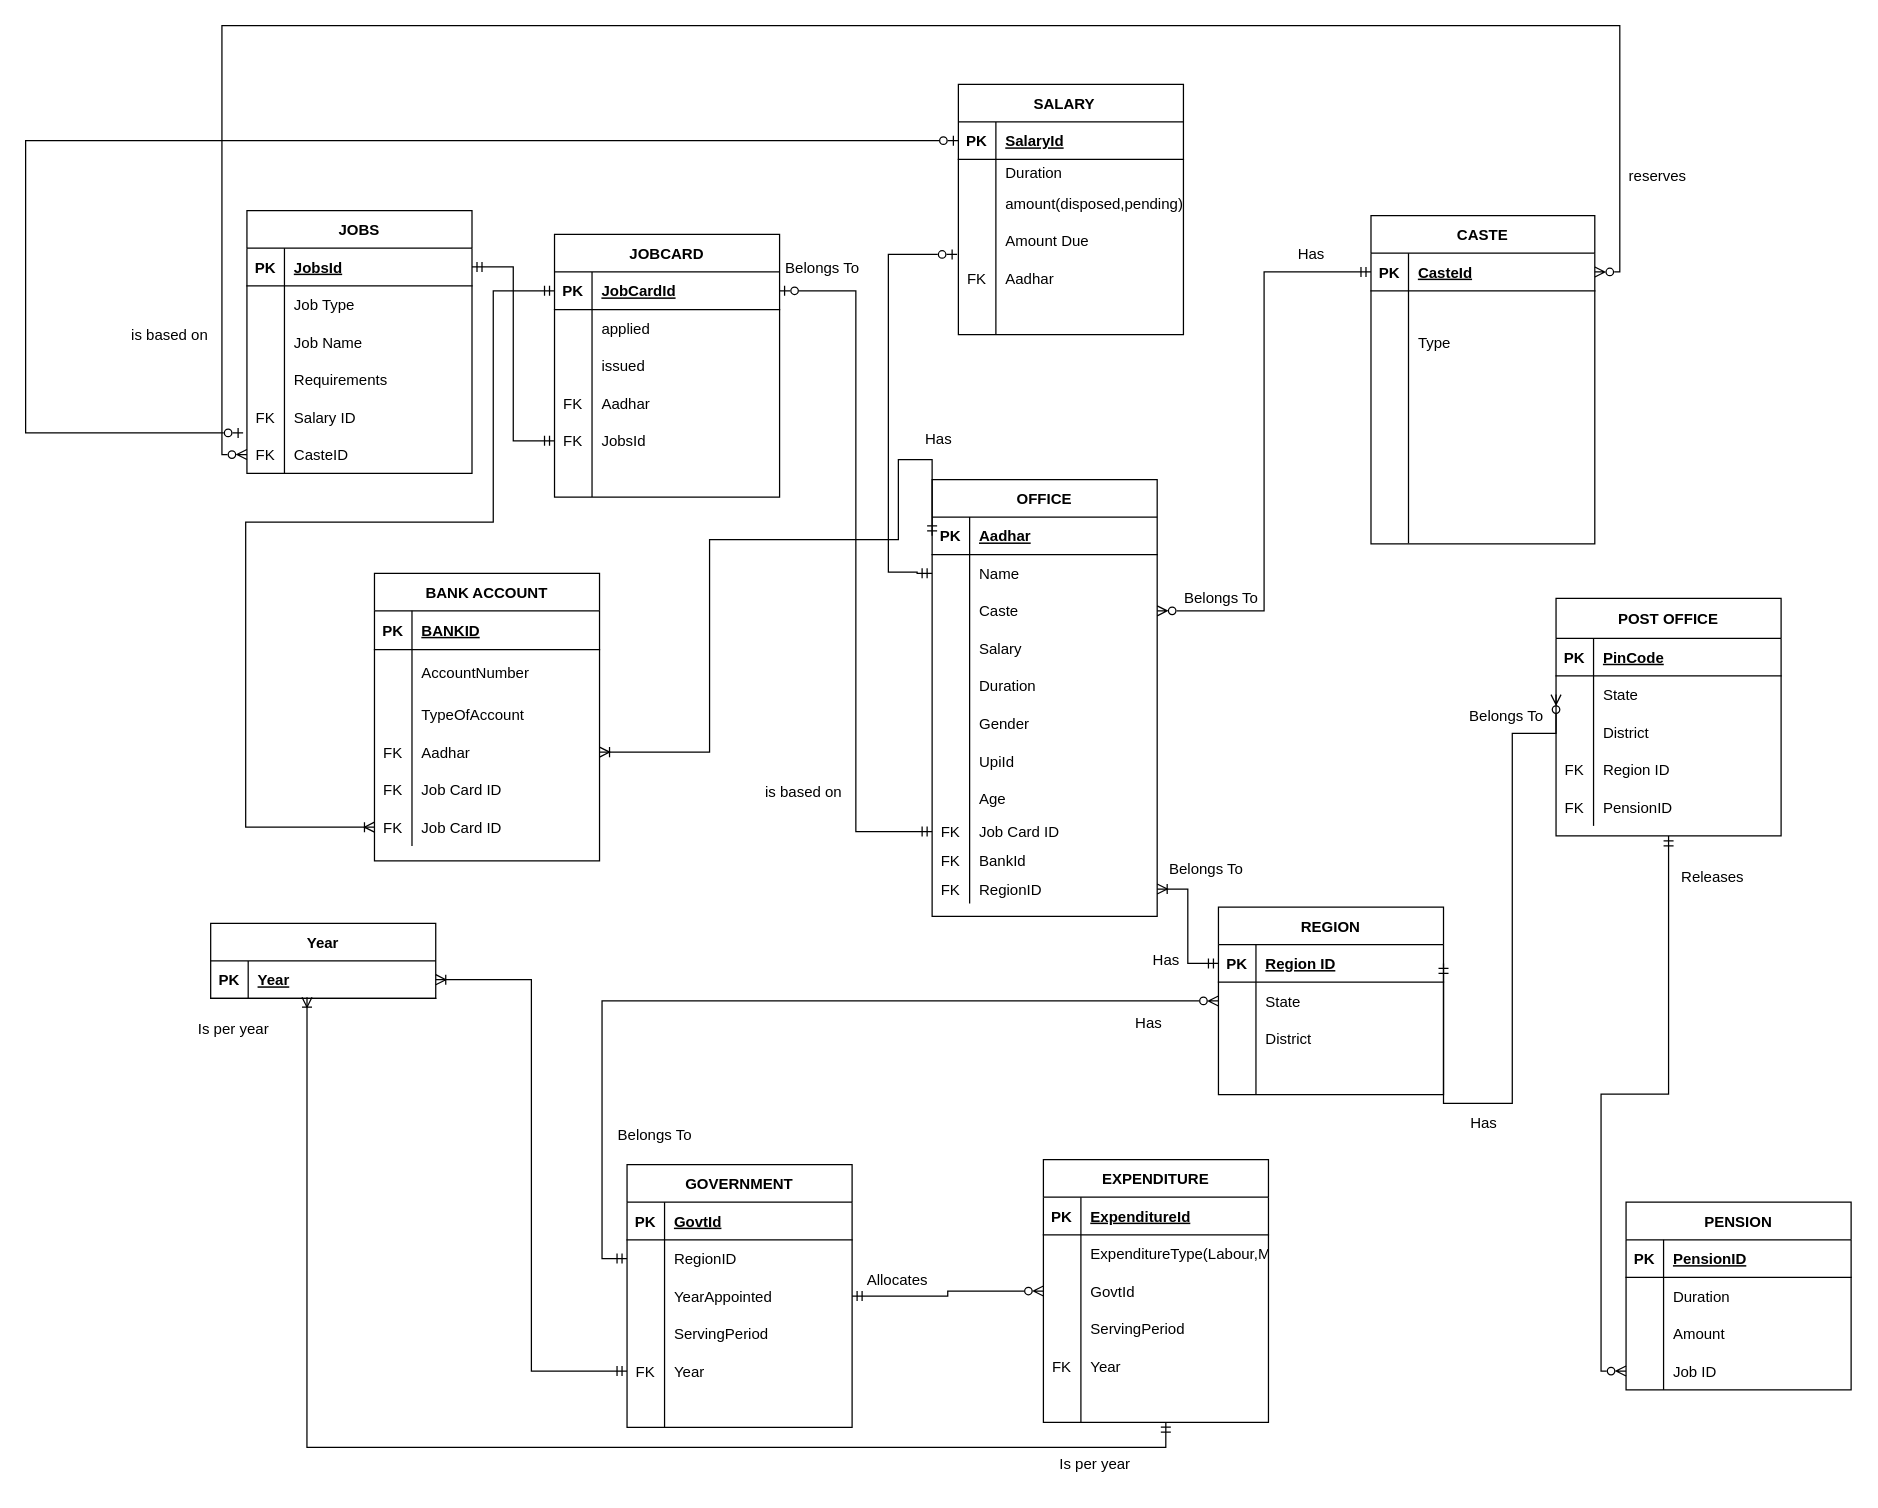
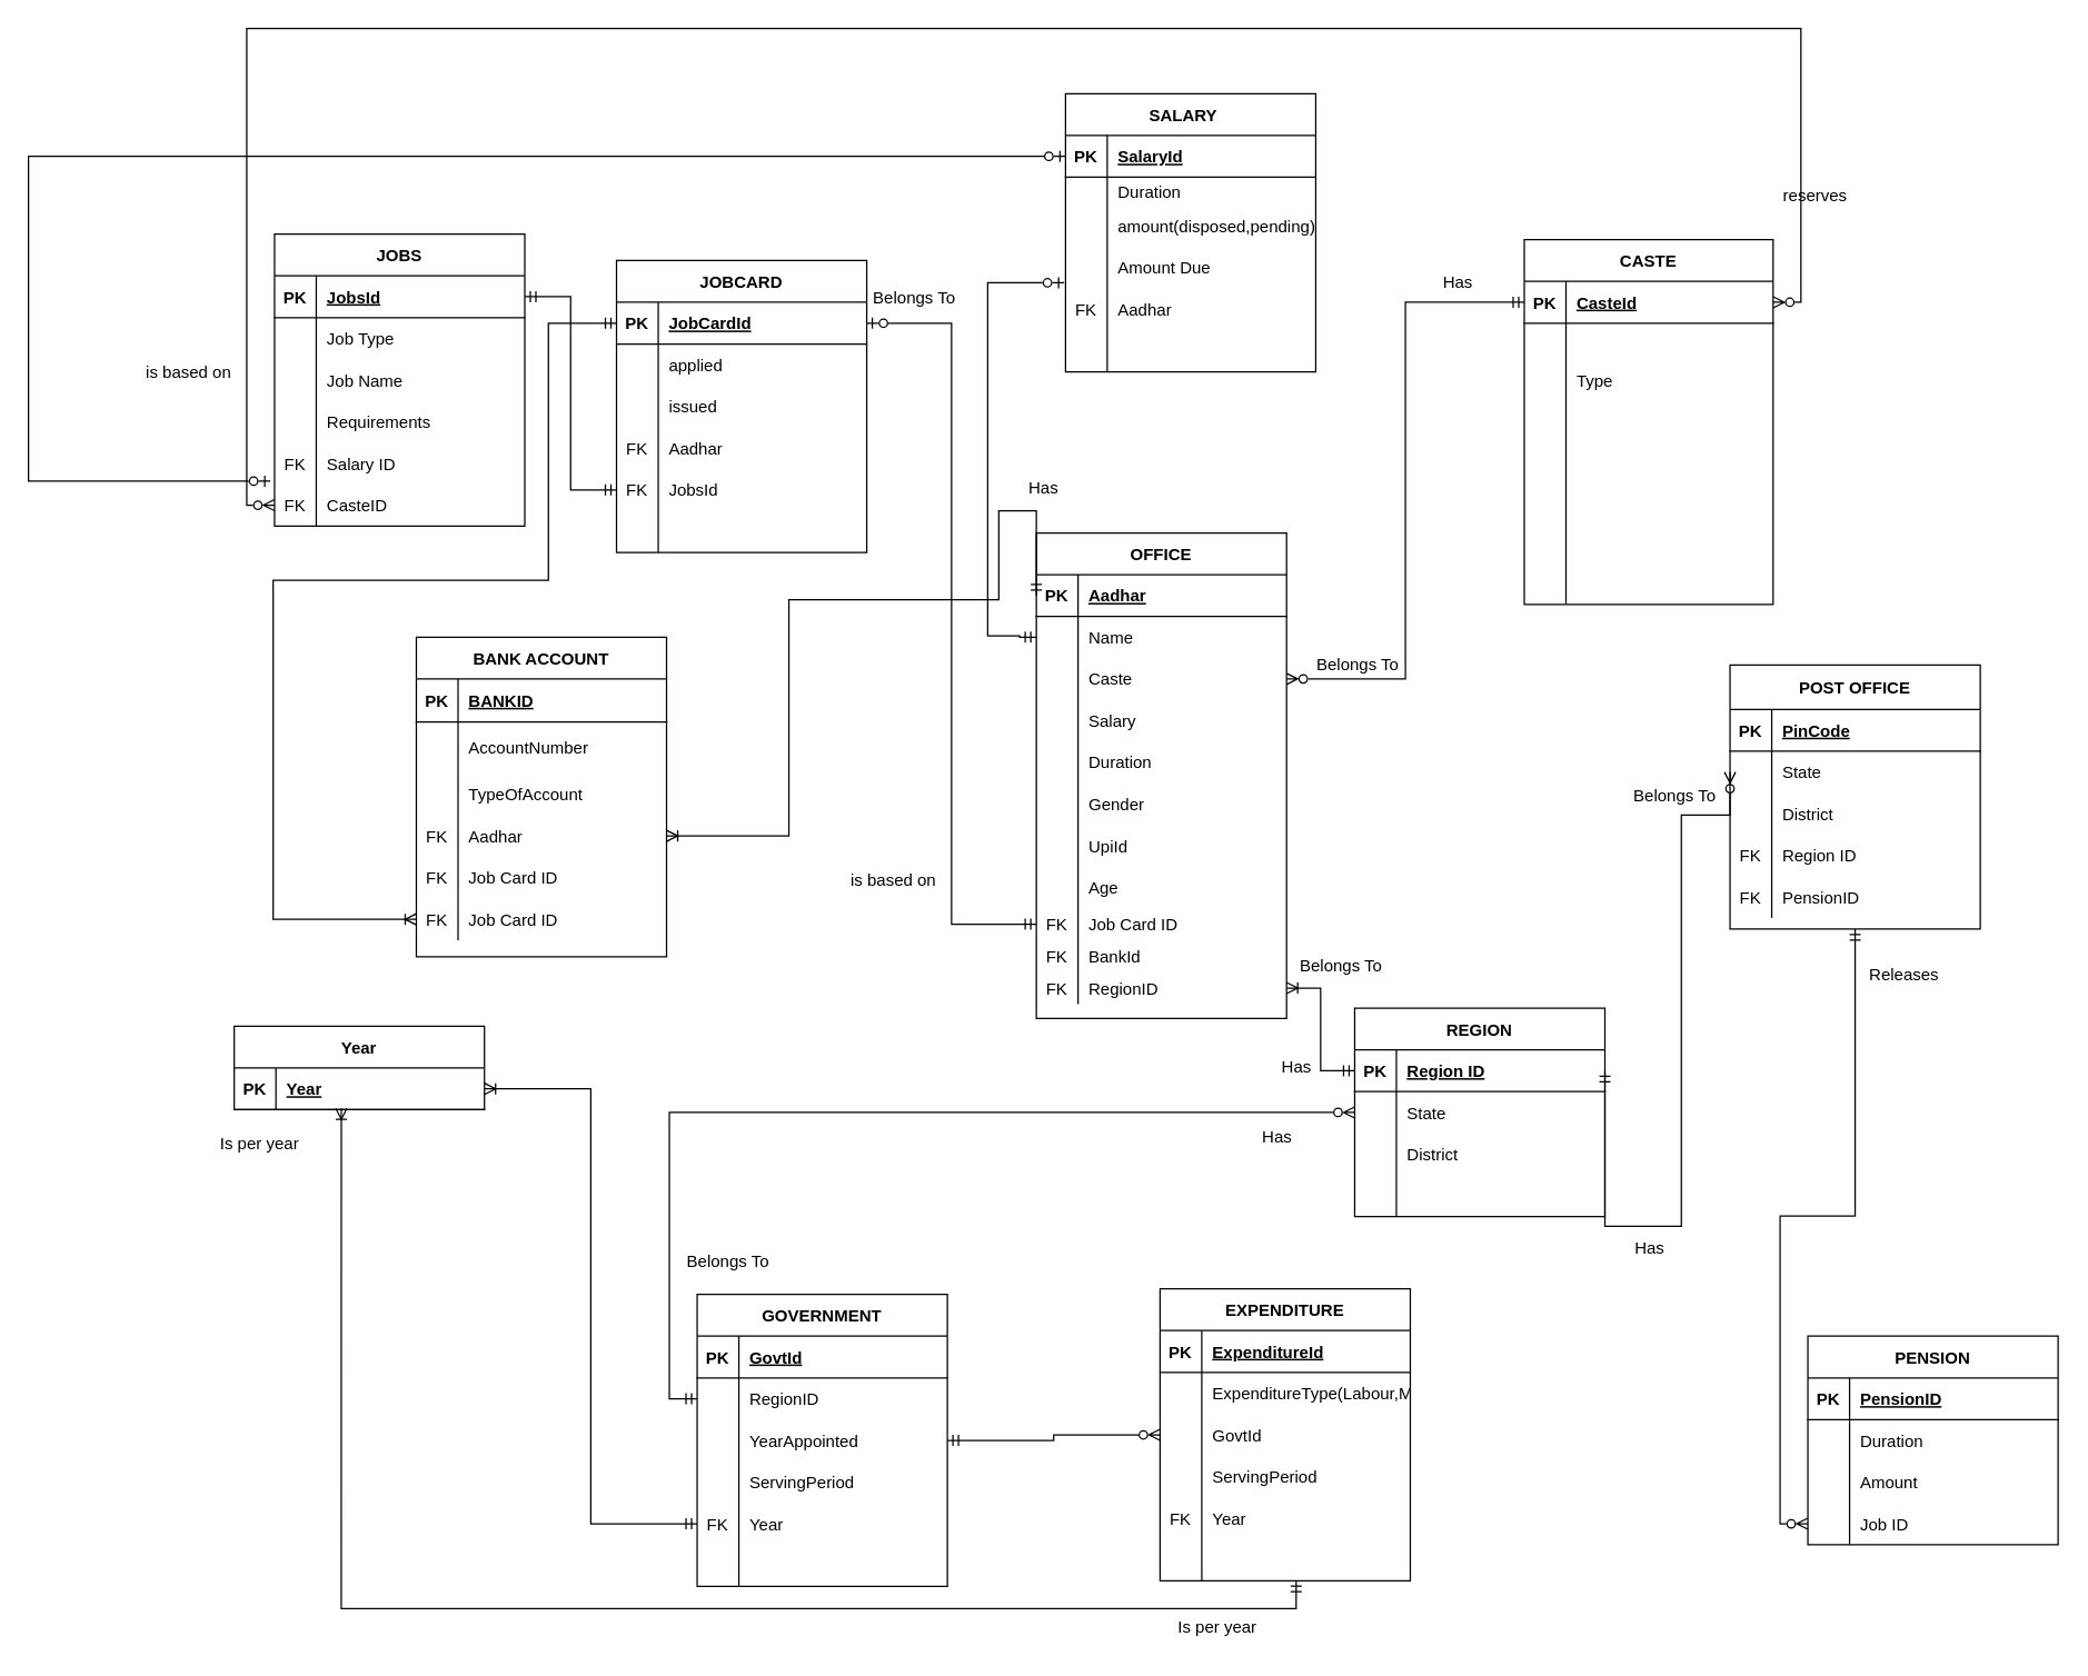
- <mxCell id="242" value="reserves" style="text;html=1;resizable=0;autosize=1;align=center;verticalAlign=middle;points=[];fillColor=none;strokeColor=none;rounded=0;" vertex="1" parent="1"><mxGeometry x="1293" y="128" width="64" height="26" as="geometry" /></mxCell>
+ <mxCell id="242" value="reserves" style="text;html=1;resizable=0;autosize=1;align=center;verticalAlign=middle;points=[];fillColor=none;strokeColor=none;rounded=0;" vertex="1" parent="1"><mxGeometry x="1273" y="128" width="64" height="26" as="geometry" /></mxCell>
- <mxCell id="237" value="Allocates" style="text;html=1;resizable=0;autosize=1;align=center;verticalAlign=middle;points=[];fillColor=none;strokeColor=none;rounded=0;" vertex="1" parent="1"><mxGeometry x="683" y="1011" width="67" height="26" as="geometry" /></mxCell>
